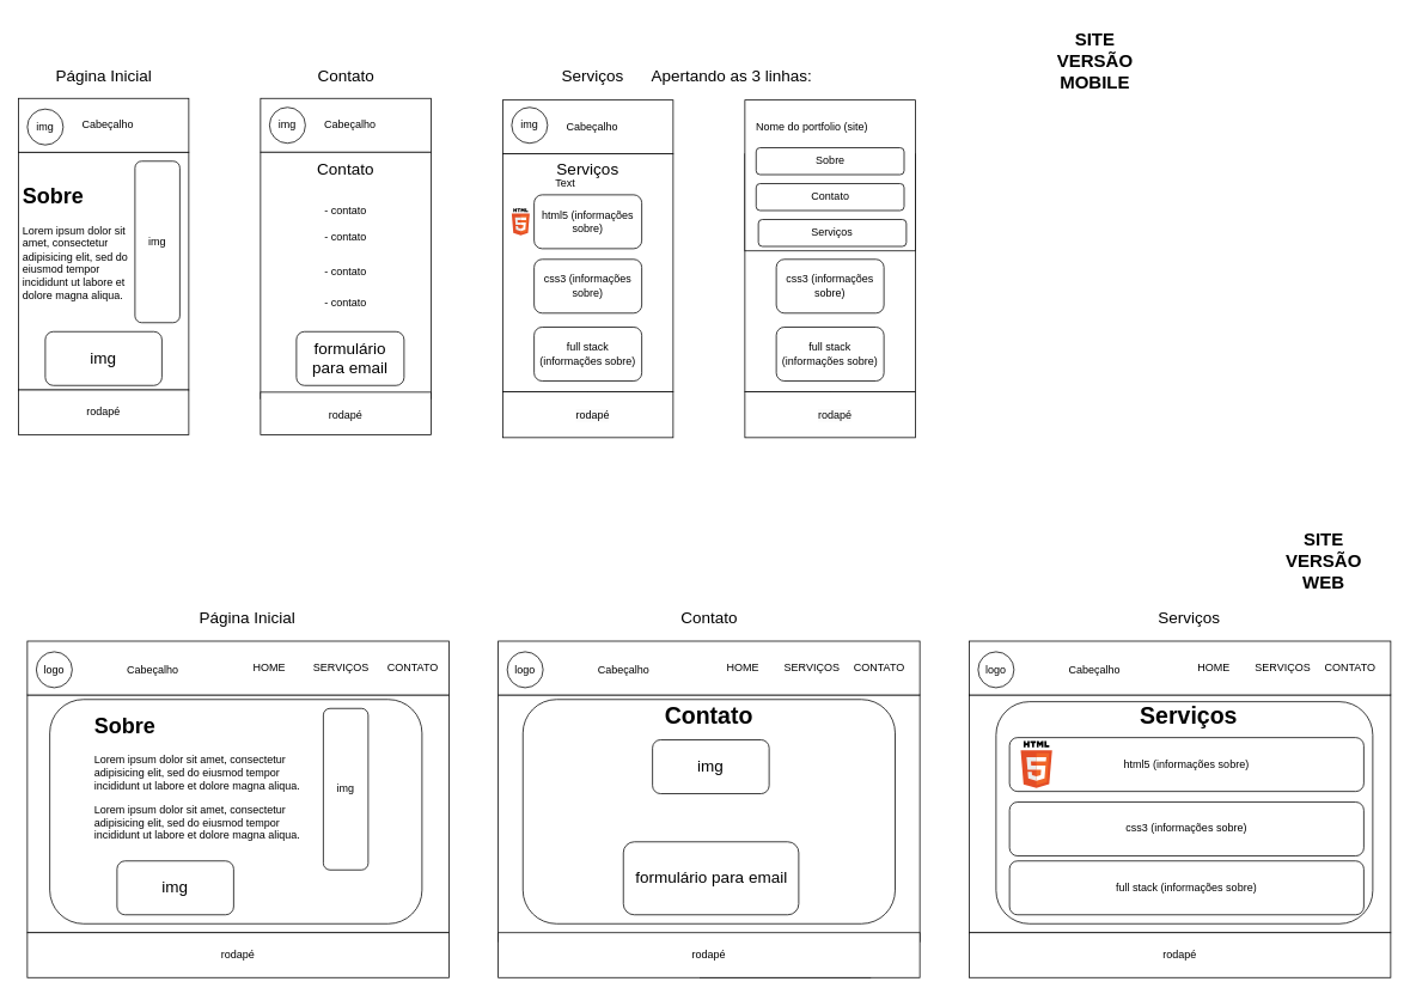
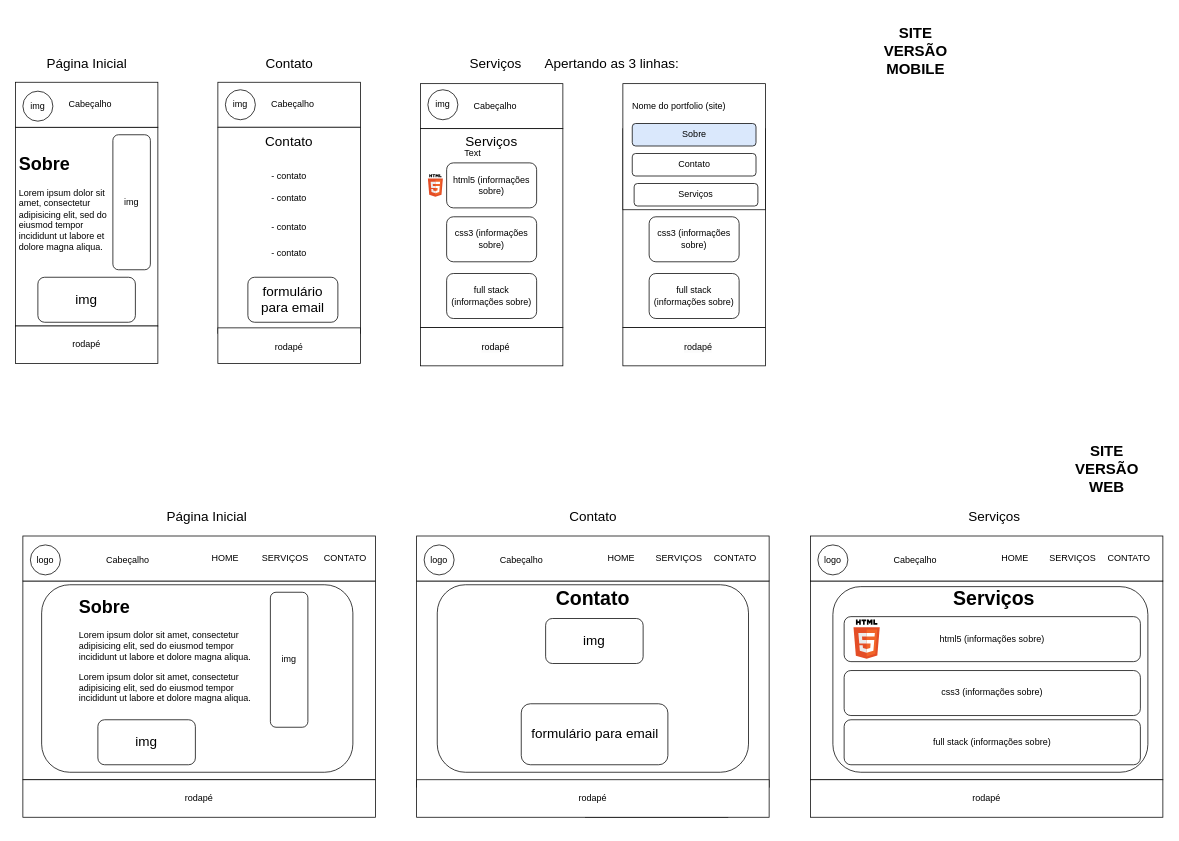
- <mxCell id="67" value="Sobre" style="rounded=1;whiteSpace=wrap;html=1;" parent="1" vertex="1"><mxGeometry x="842.5" y="164" width="165" height="30" as="geometry" /></mxCell>
+ <mxCell id="67" value="Sobre" style="rounded=1;whiteSpace=wrap;html=1;fillColor=#dae8fc;" parent="1" vertex="1"><mxGeometry x="842.5" y="164" width="165" height="30" as="geometry" /></mxCell>
